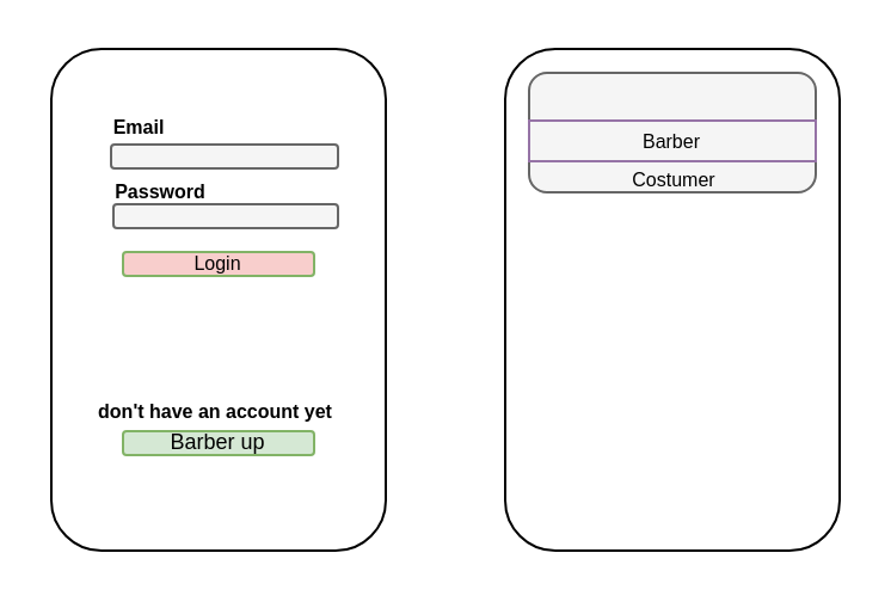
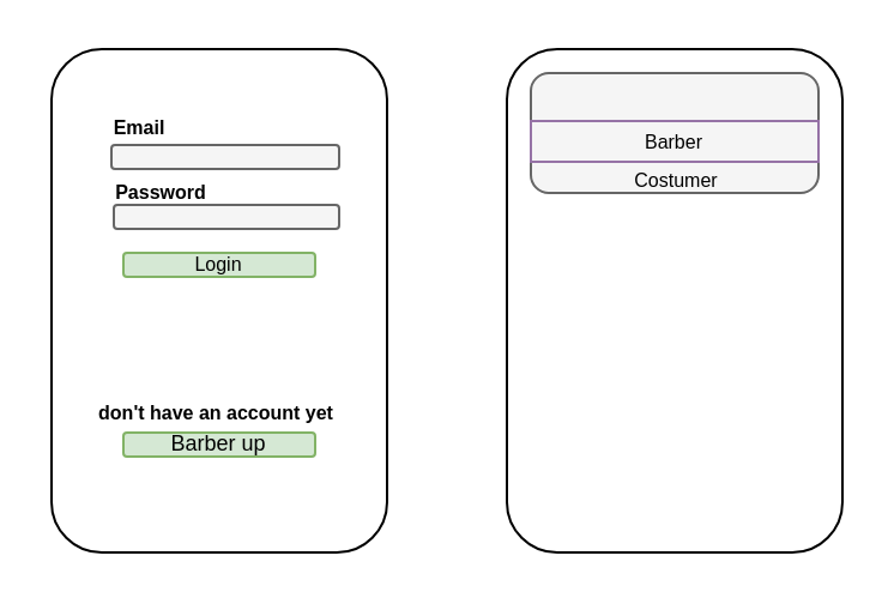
- <mxCell id="6" value="Login" style="rounded=1;whiteSpace=wrap;html=1;fillColor=#f8cecc;strokeColor=#82b366;fontSize=8;" vertex="1" parent="1"><mxGeometry x="51" y="105" width="80" height="10" as="geometry" /></mxCell>
+ <mxCell id="6" value="Login" style="rounded=1;whiteSpace=wrap;html=1;fillColor=#d5e8d4;strokeColor=#82b366;fontSize=8;" vertex="1" parent="1"><mxGeometry x="51" y="105" width="80" height="10" as="geometry" /></mxCell>
